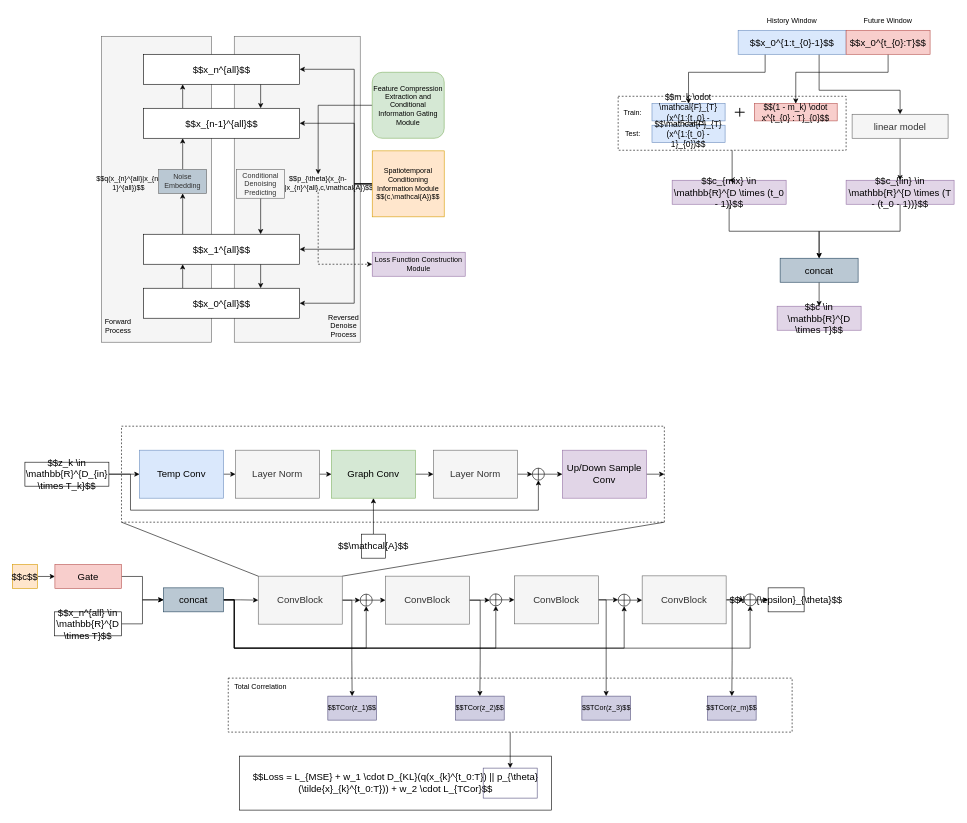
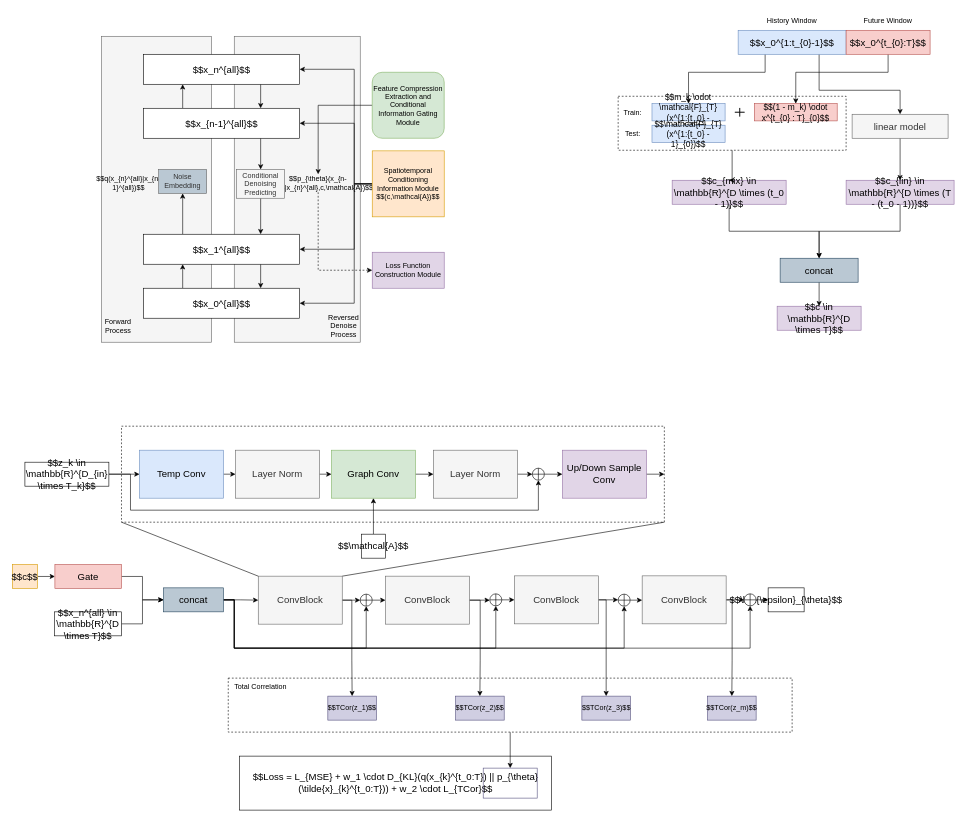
- <mxCell id="49" style="edgeStyle=orthogonalEdgeStyle;rounded=0;orthogonalLoop=1;jettySize=auto;html=1;entryX=0.25;entryY=1;entryDx=0;entryDy=0;exitX=0.5;exitY=0;exitDx=0;exitDy=0;" parent="1" source="50" target="46" edge="1"><mxGeometry relative="1" as="geometry"><mxPoint x="299" y="290" as="sourcePoint" /><Array as="points" /></mxGeometry></mxCell>
+ <mxCell id="45" style="edgeStyle=orthogonalEdgeStyle;rounded=0;orthogonalLoop=1;jettySize=auto;html=1;exitX=0.75;exitY=1;exitDx=0;exitDy=0;entryX=0.5;entryY=0;entryDx=0;entryDy=0;" parent="1" source="46" target="52" edge="1"><mxGeometry relative="1" as="geometry" /></mxCell>
- <mxCell id="60" value="&lt;p&gt;Loss Function Construction Module&lt;/p&gt;" style="rounded=0;whiteSpace=wrap;html=1;fillColor=#e1d5e7;strokeColor=#9673a6;" parent="1" vertex="1"><mxGeometry x="620" y="420" width="155" height="40" as="geometry" /></mxCell>
+ <mxCell id="60" value="&lt;p&gt;Loss Function Construction Module&lt;/p&gt;" style="rounded=0;whiteSpace=wrap;html=1;fillColor=#e1d5e7;strokeColor=#9673a6;" parent="1" vertex="1"><mxGeometry x="620" y="420" width="120" height="60" as="geometry" /></mxCell>
